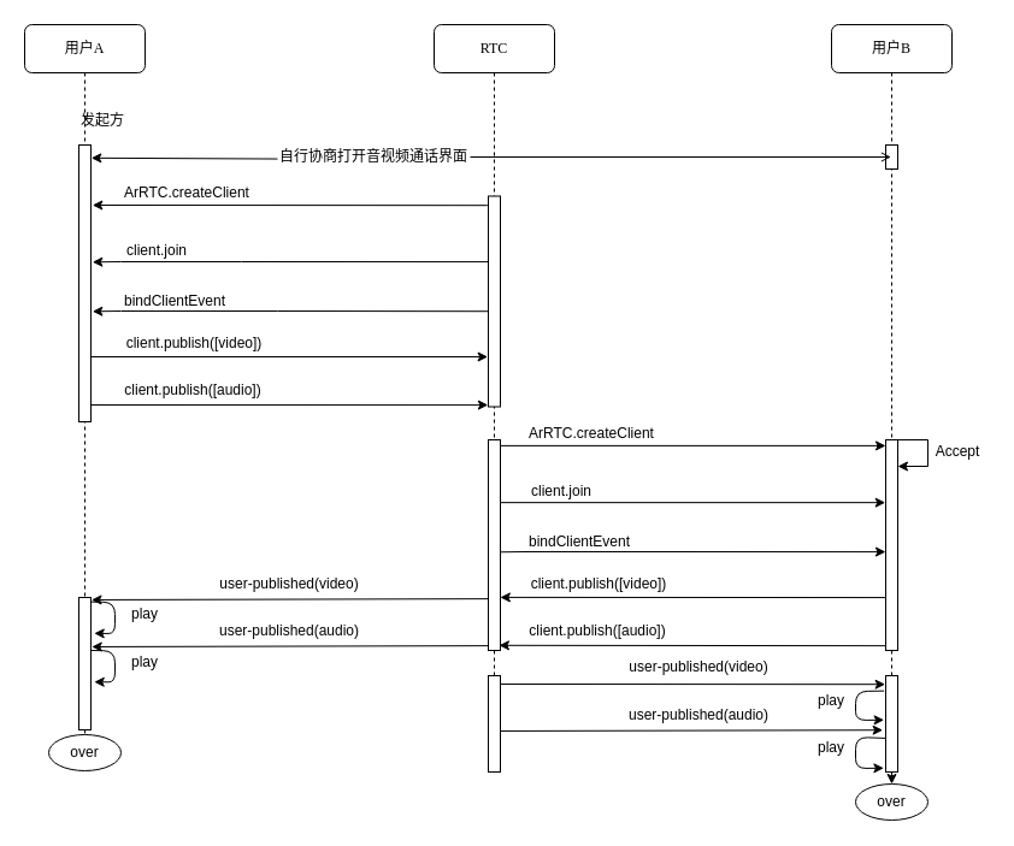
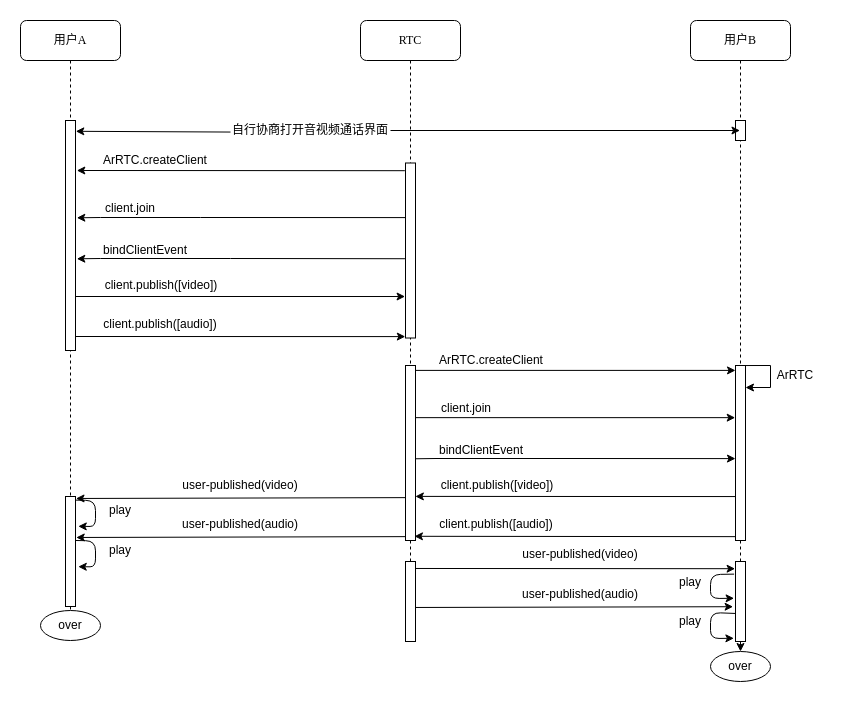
- <mxCell id="8" value="发起方" style="text;html=1;strokeColor=none;fillColor=none;align=center;verticalAlign=middle;whiteSpace=wrap;rounded=0;" vertex="1" parent="6"><mxGeometry x="45" y="70" width="40" height="20" as="geometry" /></mxCell>
- <mxCell id="11" value="" style="endArrow=open;startArrow=none;html=1;exitX=1;exitY=0.5;exitDx=0;exitDy=0;labelBorderColor=none;" edge="1" parent="1" source="12" target="4"><mxGeometry width="50" height="50" relative="1" as="geometry"><mxPoint x="440" y="270" as="sourcePoint" /><mxPoint x="490" y="220" as="targetPoint" /></mxGeometry></mxCell>
+ <mxCell id="11" value="" style="endArrow=classic;startArrow=none;html=1;exitX=1;exitY=0.5;exitDx=0;exitDy=0;labelBorderColor=none;" edge="1" parent="1" source="12" target="4"><mxGeometry width="50" height="50" relative="1" as="geometry"><mxPoint x="440" y="270" as="sourcePoint" /><mxPoint x="490" y="220" as="targetPoint" /></mxGeometry></mxCell>
- <mxCell id="26" value="Accept" style="text;html=1;strokeColor=none;fillColor=none;align=center;verticalAlign=middle;whiteSpace=wrap;rounded=0;" vertex="1" parent="1"><mxGeometry x="770" y="365" width="50" height="20" as="geometry" /></mxCell>
+ <mxCell id="26" value="ArRTC" style="text;html=1;strokeColor=none;fillColor=none;align=center;verticalAlign=middle;whiteSpace=wrap;rounded=0;" vertex="1" parent="1"><mxGeometry x="770" y="365" width="50" height="20" as="geometry" /></mxCell>
